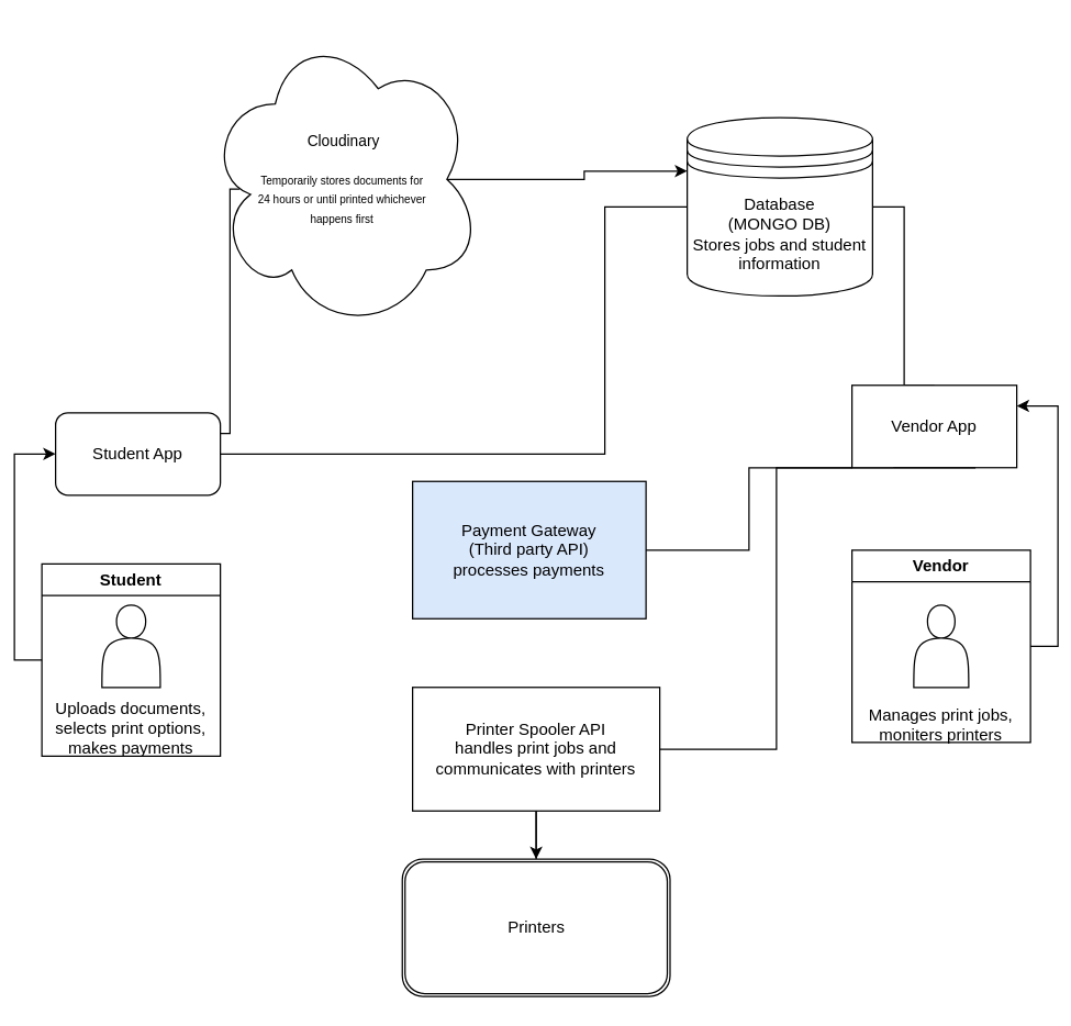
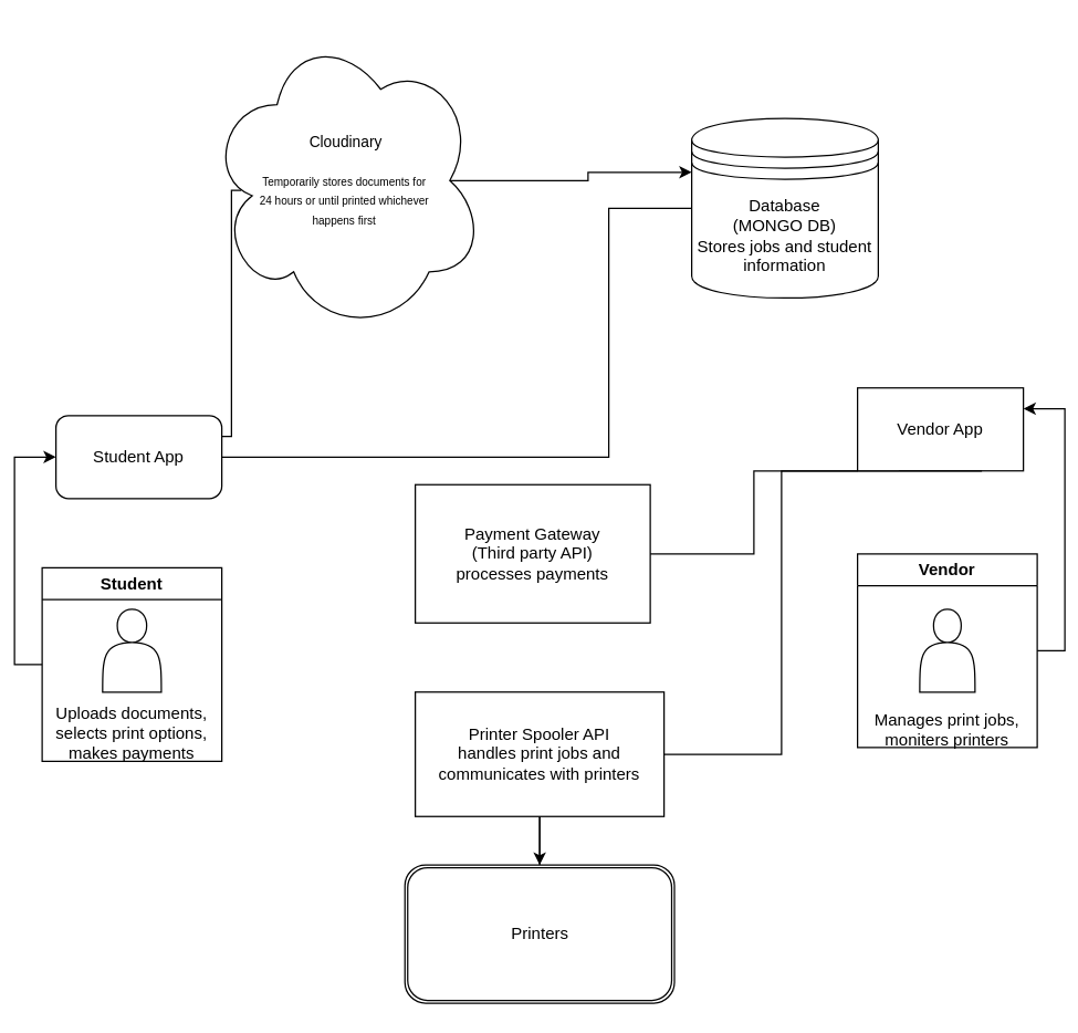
- <mxCell id="16" style="edgeStyle=elbowEdgeStyle;rounded=0;orthogonalLoop=1;jettySize=auto;html=1;startArrow=none;endArrow=none;exitX=0.5;exitY=0;exitDx=0;exitDy=0;entryX=1;entryY=0.5;entryDx=0;entryDy=0;" parent="1" source="17" target="18" edge="1"><mxGeometry relative="1" as="geometry"><mxPoint x="640" y="170" as="targetPoint" /></mxGeometry></mxCell>
- <mxCell id="14" value="Payment Gateway&lt;div&gt;(Third party API)&lt;br&gt;processes payments&lt;/div&gt;" style="whiteSpace=wrap;html=1;align=center;treeFolding=1;treeMoving=1;newEdgeStyle={&quot;edgeStyle&quot;:&quot;elbowEdgeStyle&quot;,&quot;startArrow&quot;:&quot;none&quot;,&quot;endArrow&quot;:&quot;none&quot;};fillColor=#dae8fc;" parent="1" vertex="1"><mxGeometry x="300" y="350" width="170" height="100" as="geometry" /></mxCell>
+ <mxCell id="14" value="Payment Gateway&lt;div&gt;(Third party API)&lt;br&gt;processes payments&lt;/div&gt;" style="whiteSpace=wrap;html=1;align=center;treeFolding=1;treeMoving=1;newEdgeStyle={&quot;edgeStyle&quot;:&quot;elbowEdgeStyle&quot;,&quot;startArrow&quot;:&quot;none&quot;,&quot;endArrow&quot;:&quot;none&quot;};" parent="1" vertex="1"><mxGeometry x="300" y="350" width="170" height="100" as="geometry" /></mxCell>
